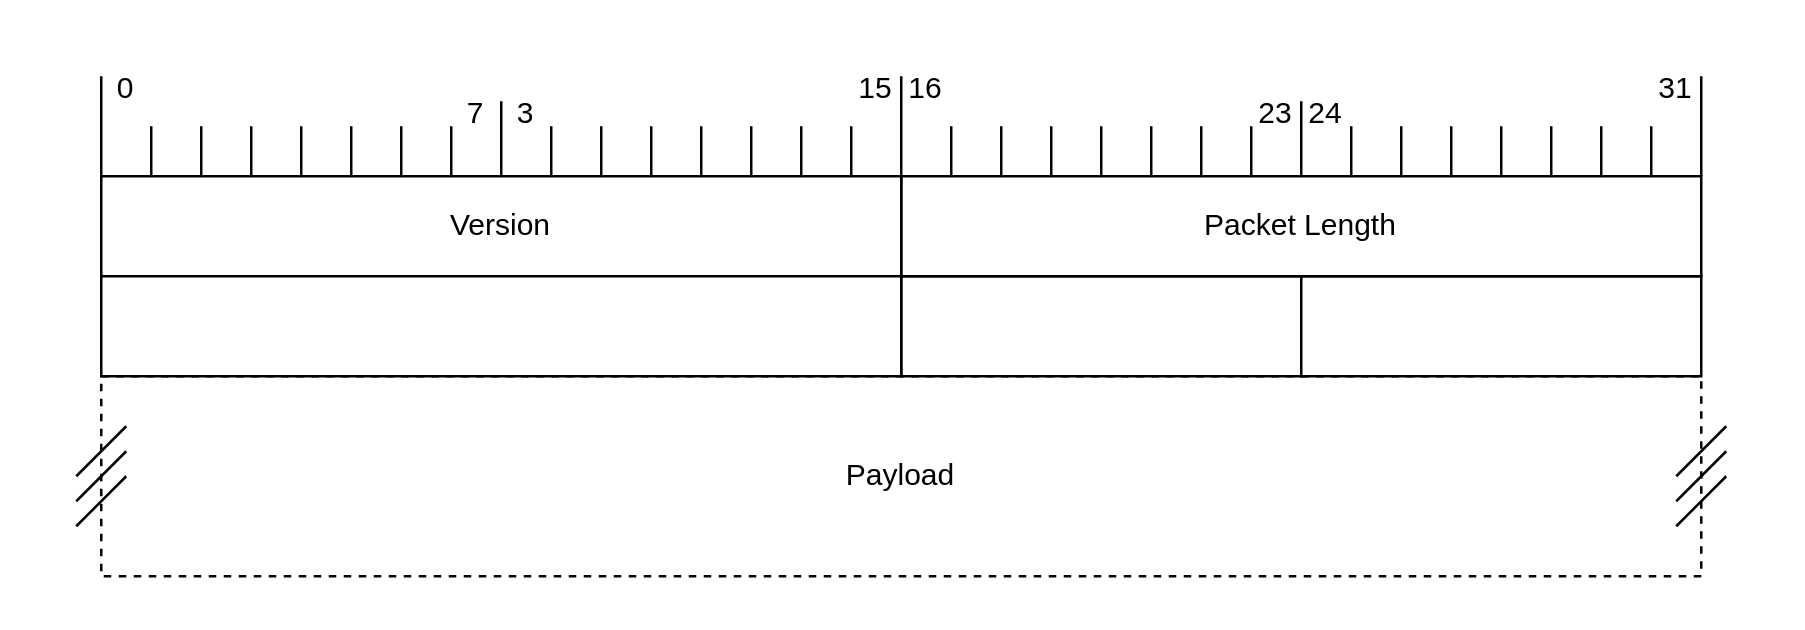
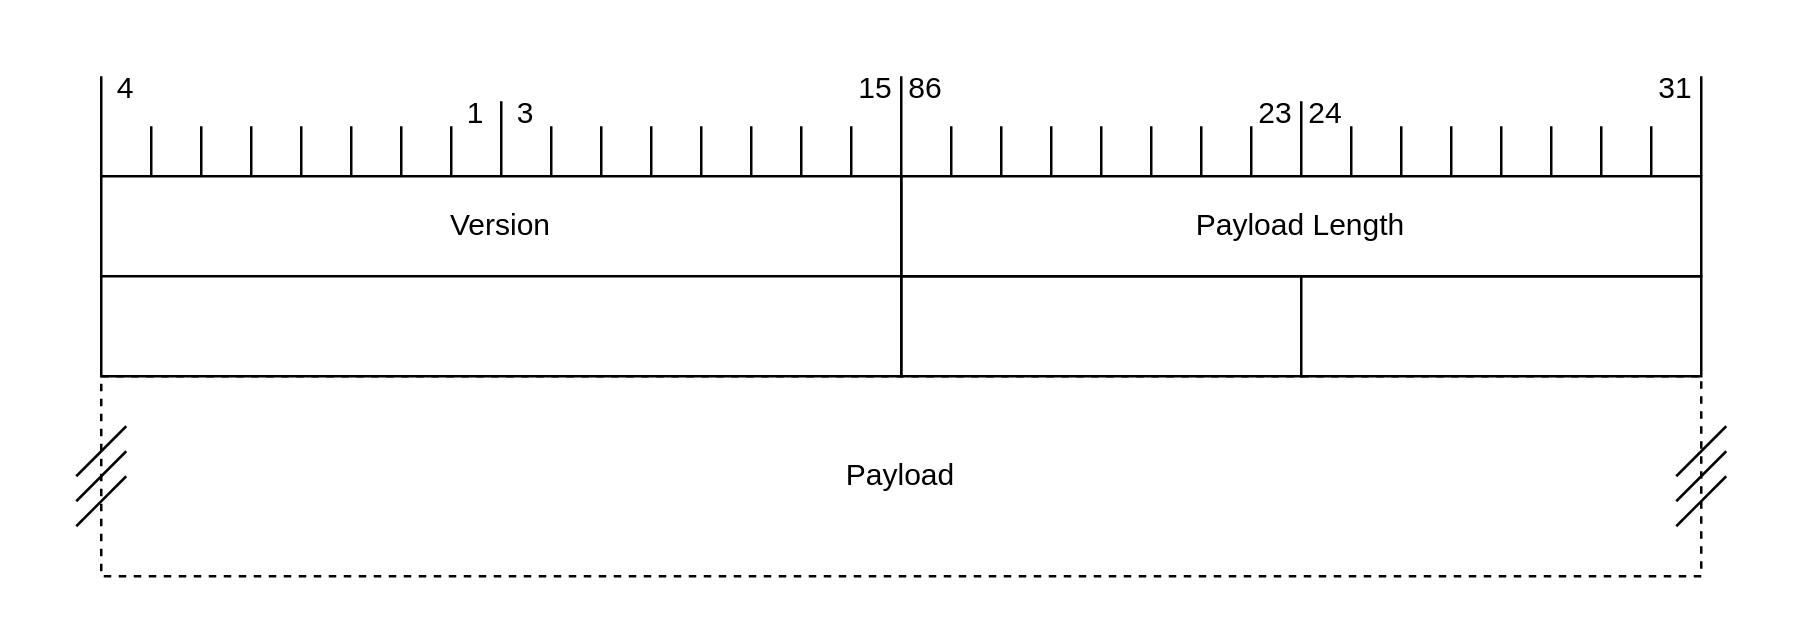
- <mxCell id="21" value="&lt;div&gt;0&lt;/div&gt;" style="text;html=1;strokeColor=none;fillColor=none;align=center;verticalAlign=middle;whiteSpace=wrap;rounded=0;movable=1;resizable=1;rotatable=1;deletable=1;editable=1;locked=1;connectable=1;" parent="1" vertex="1"><mxGeometry x="20" y="20" width="60" height="30" as="geometry" /></mxCell>
+ <mxCell id="21" value="&lt;div&gt;4&lt;/div&gt;" style="text;html=1;strokeColor=none;fillColor=none;align=center;verticalAlign=middle;whiteSpace=wrap;rounded=0;movable=1;resizable=1;rotatable=1;deletable=1;editable=1;locked=1;connectable=1;" parent="1" vertex="1"><mxGeometry x="20" y="20" width="60" height="30" as="geometry" /></mxCell>
- <mxCell id="23" value="&lt;div&gt;16&lt;/div&gt;" style="text;html=1;strokeColor=none;fillColor=none;align=center;verticalAlign=middle;whiteSpace=wrap;rounded=0;movable=1;resizable=1;rotatable=1;deletable=1;editable=1;locked=1;connectable=1;" parent="1" vertex="1"><mxGeometry x="340" y="20" width="60" height="30" as="geometry" /></mxCell>
+ <mxCell id="23" value="&lt;div&gt;86&lt;/div&gt;" style="text;html=1;strokeColor=none;fillColor=none;align=center;verticalAlign=middle;whiteSpace=wrap;rounded=0;movable=1;resizable=1;rotatable=1;deletable=1;editable=1;locked=1;connectable=1;" parent="1" vertex="1"><mxGeometry x="340" y="20" width="60" height="30" as="geometry" /></mxCell>
- <mxCell id="41" value="7" style="text;html=1;strokeColor=none;fillColor=none;align=center;verticalAlign=middle;whiteSpace=wrap;rounded=0;movable=1;resizable=1;rotatable=1;deletable=1;editable=1;locked=1;connectable=1;" parent="1" vertex="1"><mxGeometry x="160" y="30" width="60" height="30" as="geometry" /></mxCell>
+ <mxCell id="41" value="1" style="text;html=1;strokeColor=none;fillColor=none;align=center;verticalAlign=middle;whiteSpace=wrap;rounded=0;movable=1;resizable=1;rotatable=1;deletable=1;editable=1;locked=1;connectable=1;" parent="1" vertex="1"><mxGeometry x="160" y="30" width="60" height="30" as="geometry" /></mxCell>
- <mxCell id="49" value="&lt;div&gt;Packet Length&lt;/div&gt;" style="text;html=1;strokeColor=none;fillColor=none;align=center;verticalAlign=middle;whiteSpace=wrap;rounded=0;container=0;movable=1;resizable=1;rotatable=1;deletable=1;editable=1;connectable=1;" parent="1" vertex="1"><mxGeometry x="360" y="80" width="320" height="20" as="geometry" /></mxCell>
+ <mxCell id="49" value="&lt;div&gt;Payload Length&lt;/div&gt;" style="text;html=1;strokeColor=none;fillColor=none;align=center;verticalAlign=middle;whiteSpace=wrap;rounded=0;container=0;movable=1;resizable=1;rotatable=1;deletable=1;editable=1;connectable=1;" parent="1" vertex="1"><mxGeometry x="360" y="80" width="320" height="20" as="geometry" /></mxCell>
